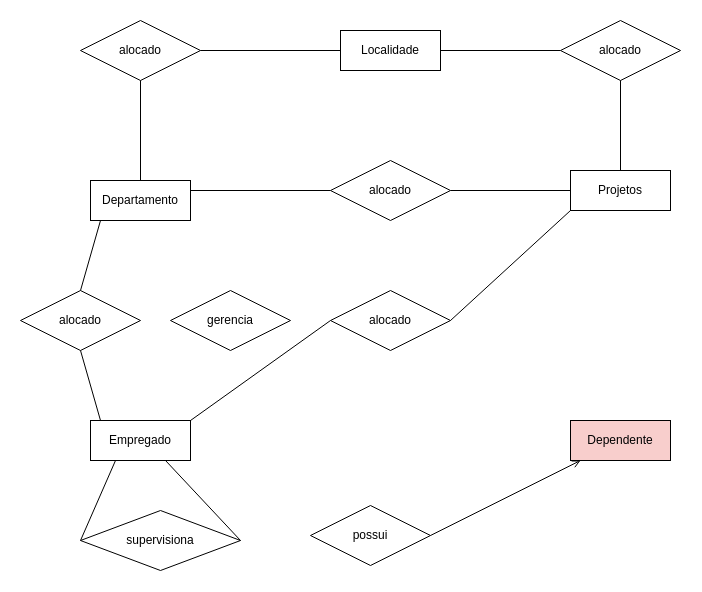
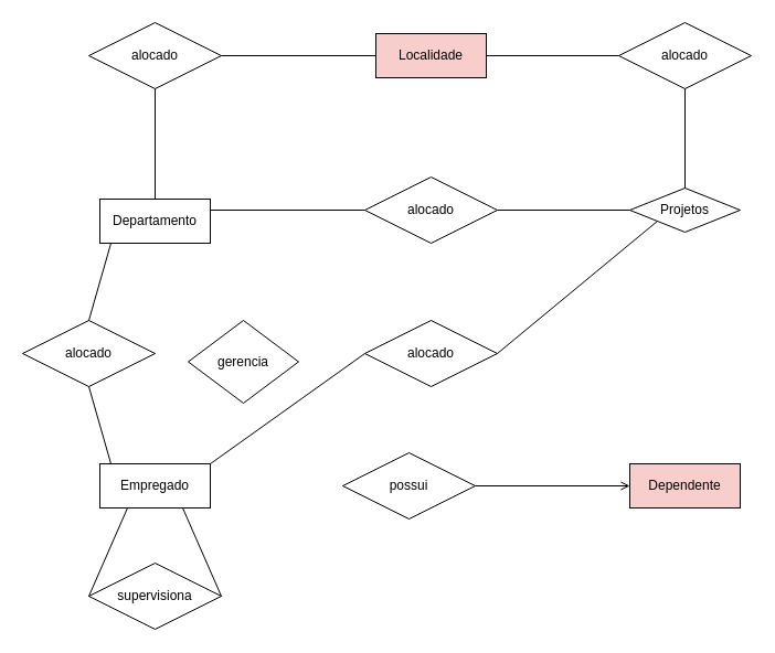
- <mxCell id="9" value="Localidade" style="whiteSpace=wrap;html=1;align=center;" vertex="1" parent="1"><mxGeometry x="340" y="30" width="100" height="40" as="geometry" /></mxCell>
+ <mxCell id="9" value="Localidade" style="whiteSpace=wrap;html=1;align=center;fillColor=#f8cecc;" vertex="1" parent="1"><mxGeometry x="340" y="30" width="100" height="40" as="geometry" /></mxCell>
- <mxCell id="8" value="Projetos" style="whiteSpace=wrap;html=1;align=center;" vertex="1" parent="1"><mxGeometry x="570" y="170" width="100" height="40" as="geometry" /></mxCell>
+ <mxCell id="8" value="Projetos" style="rhombus;whiteSpace=wrap;html=1;align=center;" vertex="1" parent="1"><mxGeometry x="570" y="170" width="100" height="40" as="geometry" /></mxCell>
- <mxCell id="40" value="gerencia" style="shape=rhombus;perimeter=rhombusPerimeter;whiteSpace=wrap;html=1;align=center;" vertex="1" parent="1"><mxGeometry x="170" y="290" width="120" height="60" as="geometry" /></mxCell>
+ <mxCell id="40" value="gerencia" style="shape=rhombus;perimeter=rhombusPerimeter;whiteSpace=wrap;html=1;align=center;" vertex="1" parent="1"><mxGeometry x="170" y="290" width="100" height="75" as="geometry" /></mxCell>
- <mxCell id="2" value="&lt;div&gt;possui&lt;/div&gt;" style="shape=rhombus;perimeter=rhombusPerimeter;whiteSpace=wrap;html=1;align=center;" vertex="1" parent="1"><mxGeometry x="310" y="505" width="120" height="60" as="geometry" /></mxCell>
+ <mxCell id="2" value="&lt;div&gt;possui&lt;/div&gt;" style="shape=rhombus;perimeter=rhombusPerimeter;whiteSpace=wrap;html=1;align=center;" vertex="1" parent="1"><mxGeometry x="310" y="410" width="120" height="60" as="geometry" /></mxCell>
- <mxCell id="30" value="supervisiona" style="shape=rhombus;perimeter=rhombusPerimeter;whiteSpace=wrap;html=1;align=center;" vertex="1" parent="1"><mxGeometry x="80" y="510" width="160" height="60" as="geometry" /></mxCell>
+ <mxCell id="30" value="supervisiona" style="shape=rhombus;perimeter=rhombusPerimeter;whiteSpace=wrap;html=1;align=center;" vertex="1" parent="1"><mxGeometry x="80" y="510" width="120" height="60" as="geometry" /></mxCell>
